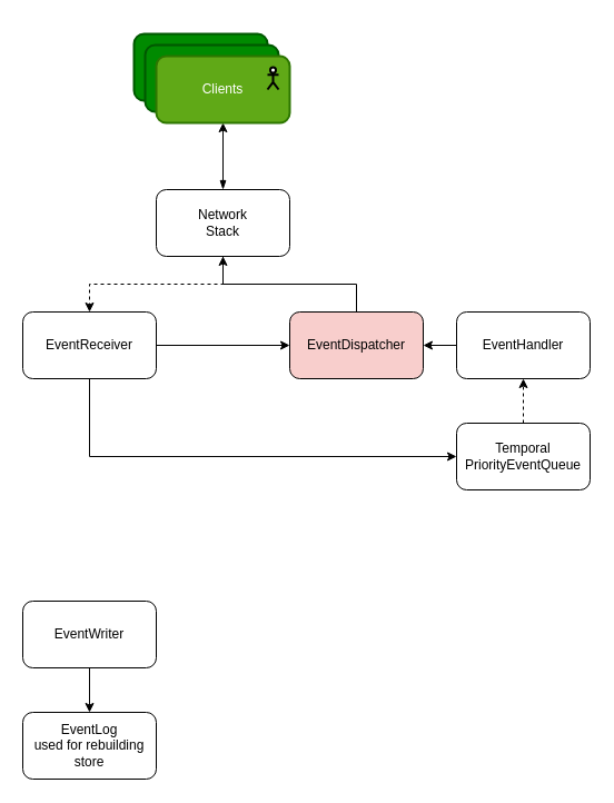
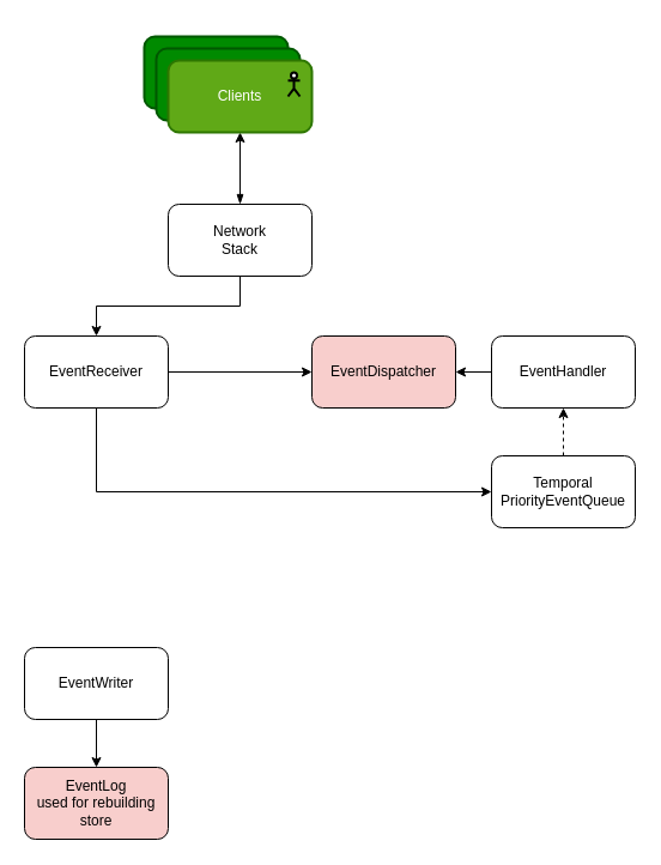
- <mxCell id="6" style="edgeStyle=orthogonalEdgeStyle;rounded=0;orthogonalLoop=1;jettySize=auto;html=1;startArrow=none;startFill=0;endArrow=classic;endFill=1;dashed=1;" parent="1" source="7" target="18" edge="1"><mxGeometry relative="1" as="geometry" /></mxCell>
+ <mxCell id="6" style="edgeStyle=orthogonalEdgeStyle;rounded=0;orthogonalLoop=1;jettySize=auto;html=1;startArrow=none;startFill=0;endArrow=classic;endFill=1;" parent="1" source="7" target="18" edge="1"><mxGeometry relative="1" as="geometry" /></mxCell>
- <mxCell id="9" style="edgeStyle=orthogonalEdgeStyle;rounded=0;orthogonalLoop=1;jettySize=auto;html=1;" parent="1" source="10" target="7" edge="1"><mxGeometry relative="1" as="geometry" /></mxCell>
- <mxCell id="15" value="EventLog&lt;br&gt;used for rebuilding store" style="whiteSpace=wrap;html=1;rounded=1;" parent="1" vertex="1"><mxGeometry x="20" y="640" width="120" height="60" as="geometry" /></mxCell>
+ <mxCell id="15" value="EventLog&lt;br&gt;used for rebuilding store" style="whiteSpace=wrap;html=1;rounded=1;fillColor=#f8cecc;" parent="1" vertex="1"><mxGeometry x="20" y="640" width="120" height="60" as="geometry" /></mxCell>
